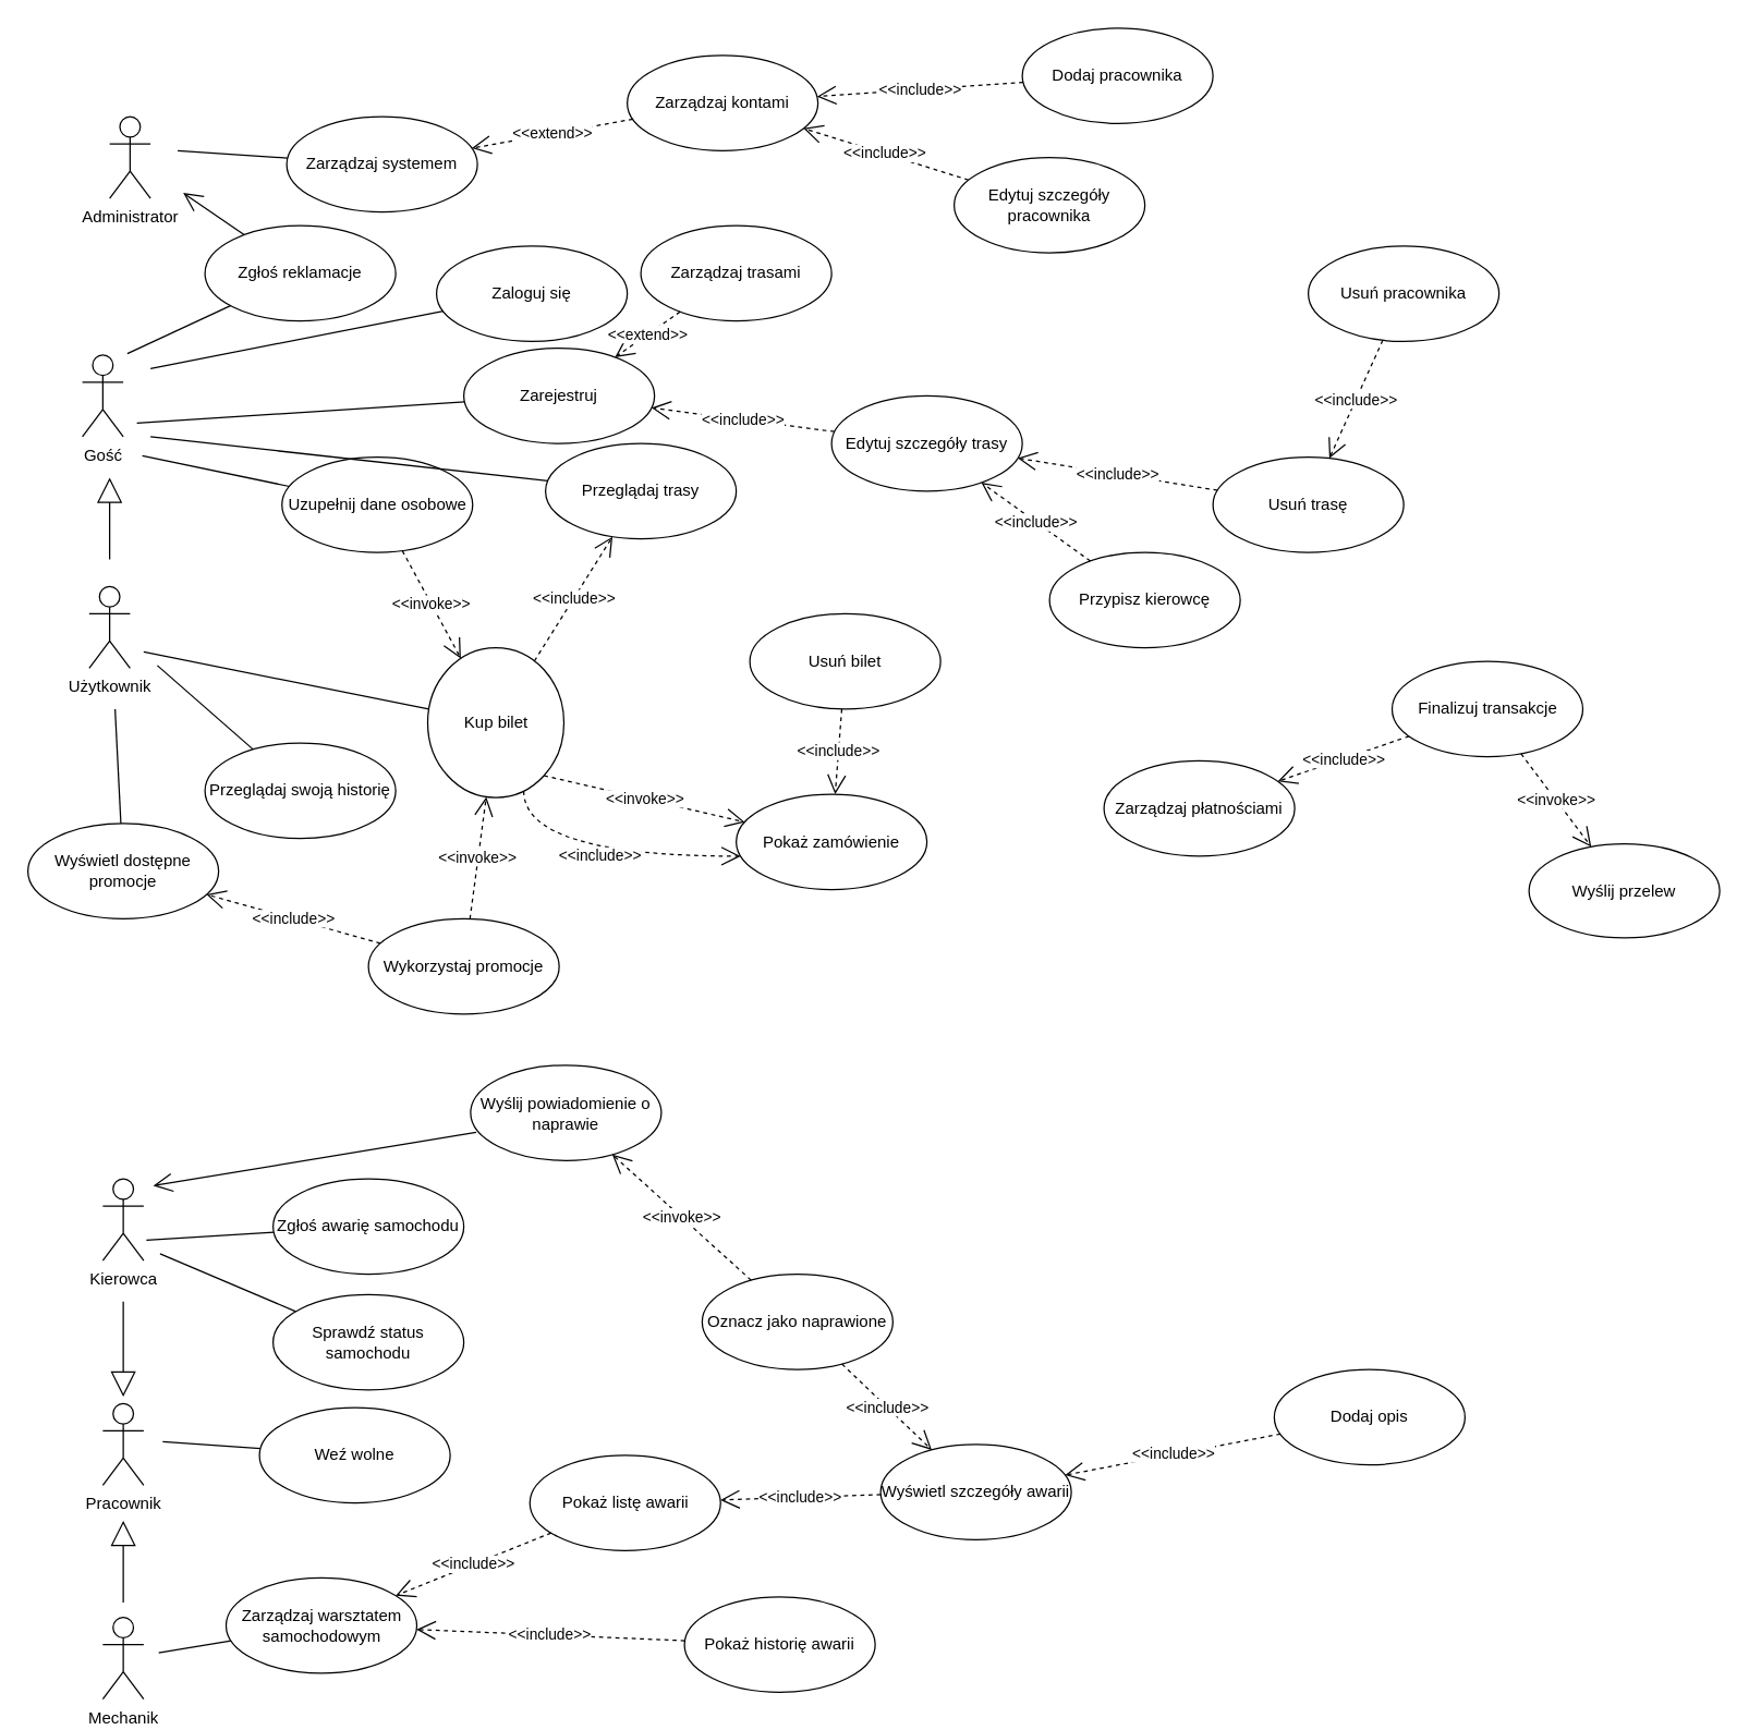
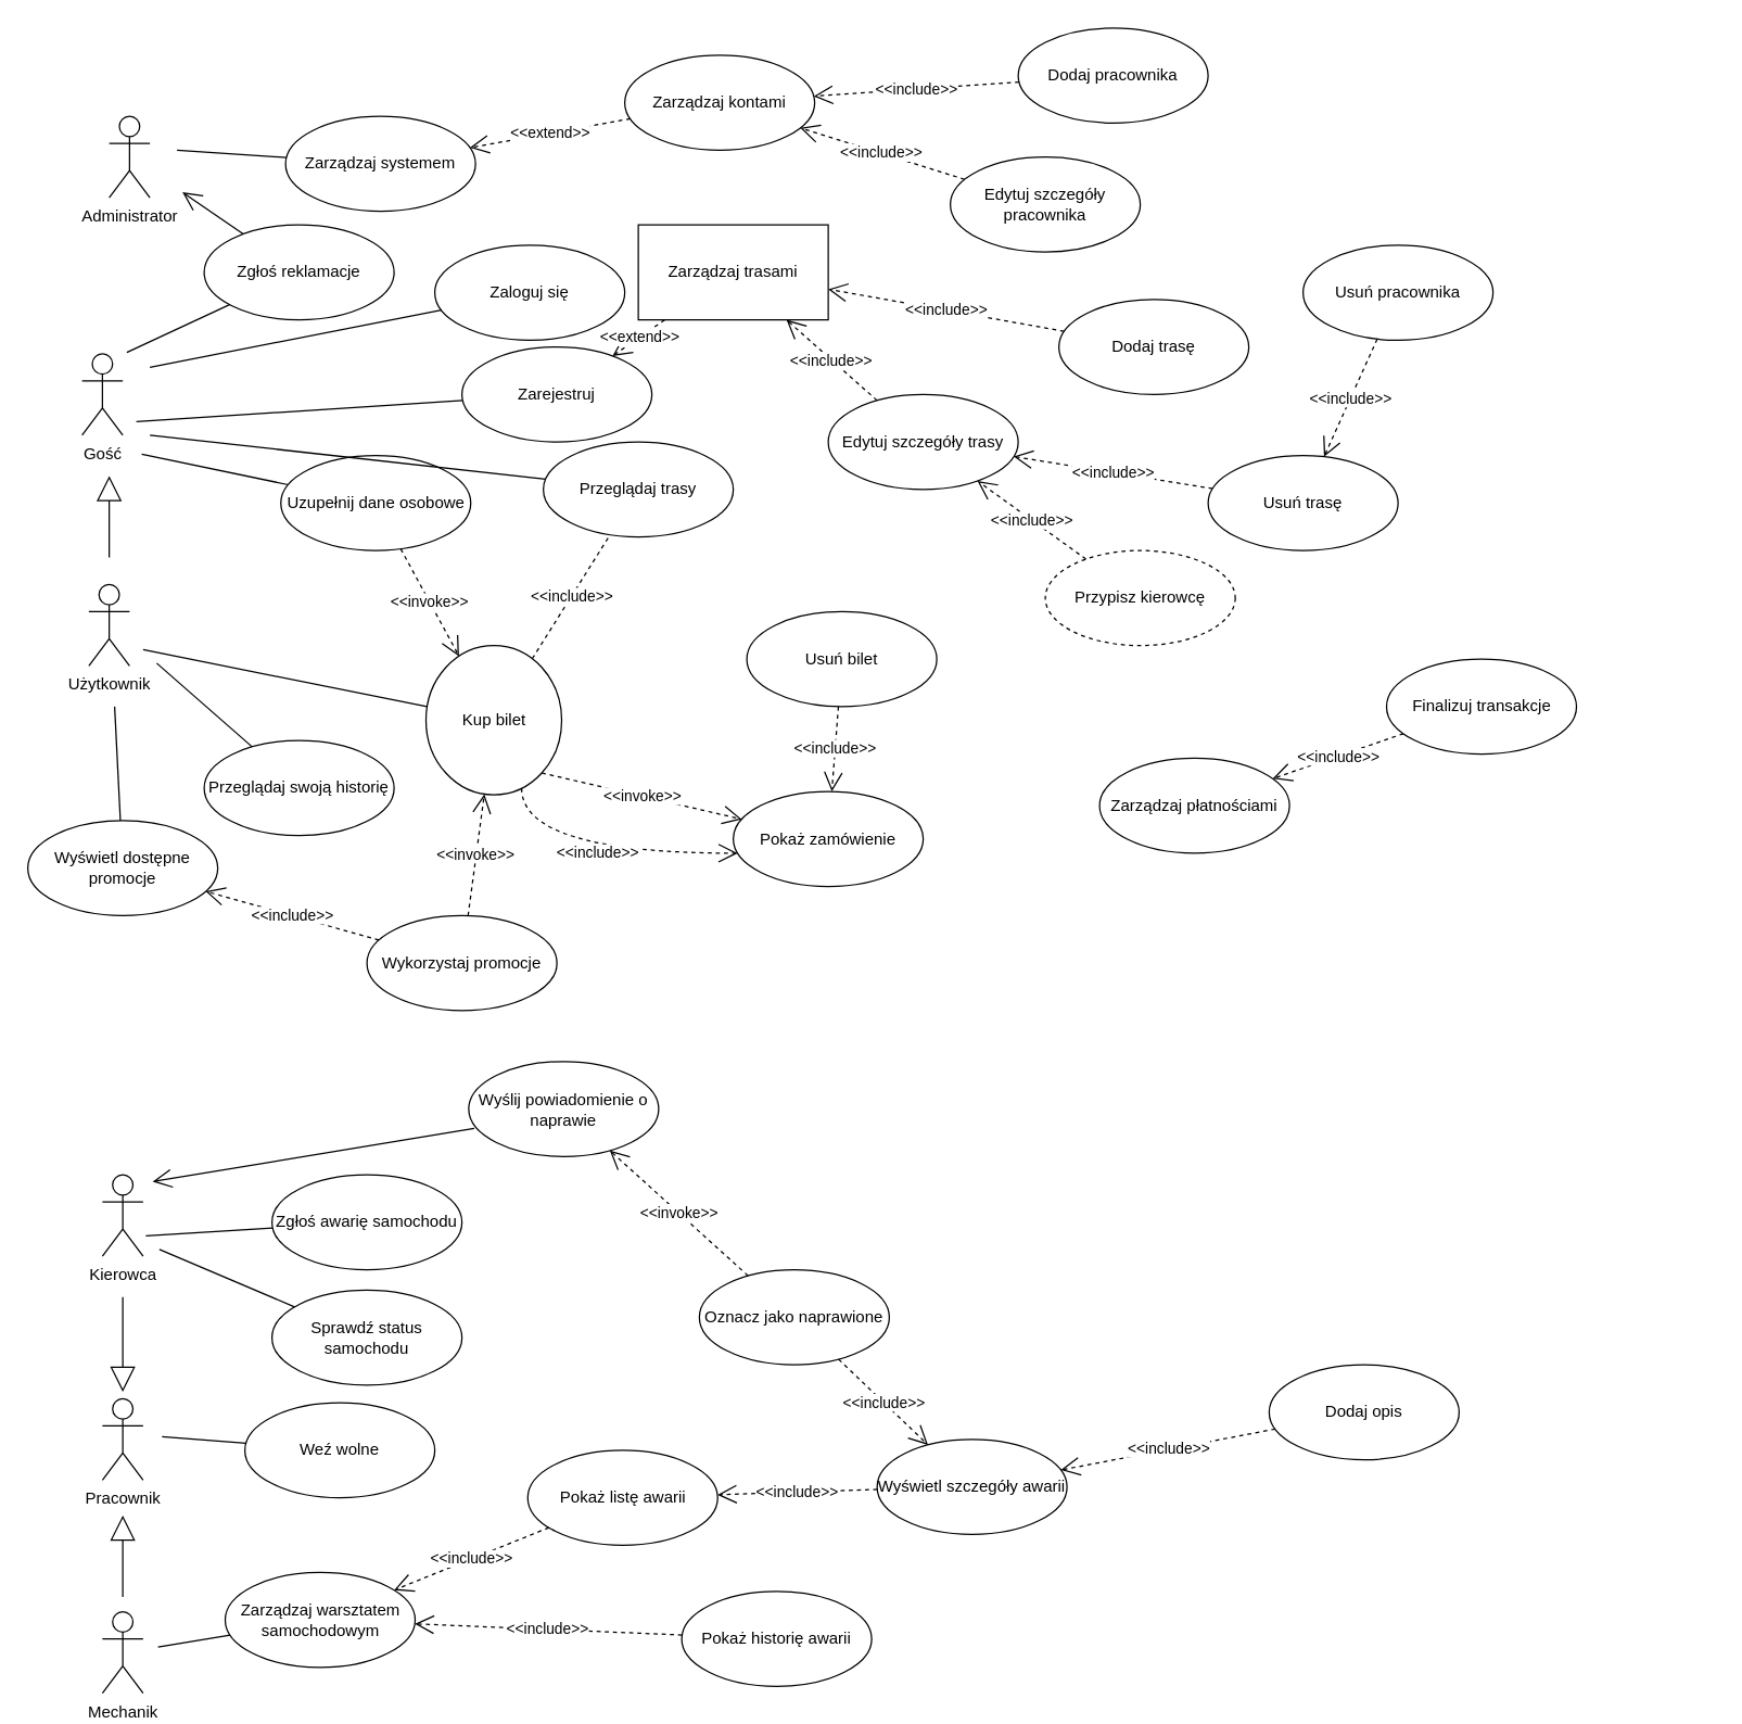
- <mxCell id="11" value="Zarządzaj trasami" style="ellipse;whiteSpace=wrap;html=1;" parent="1" vertex="1"><mxGeometry x="470" y="165" width="140" height="70" as="geometry" /></mxCell>
+ <mxCell id="11" value="Zarządzaj trasami" style="whiteSpace=wrap;html=1;rounded=0;" parent="1" vertex="1"><mxGeometry x="470" y="165" width="140" height="70" as="geometry" /></mxCell>
+ <mxCell id="27" value="&amp;lt;&amp;lt;include&amp;gt;&amp;gt;" style="endArrow=open;endSize=12;dashed=1;html=1;" parent="1" source="22" target="11" edge="1"><mxGeometry width="160" relative="1" as="geometry"><mxPoint x="730.517" y="151.549" as="sourcePoint" /><mxPoint x="609.36" y="113.55" as="targetPoint" /></mxGeometry></mxCell>
+ <mxCell id="22" value="Dodaj trasę" style="ellipse;whiteSpace=wrap;html=1;" parent="1" vertex="1"><mxGeometry x="780" y="220" width="140" height="70" as="geometry" /></mxCell>
- <mxCell id="26" value="&amp;lt;&amp;lt;include&amp;gt;&amp;gt;" style="endArrow=open;endSize=12;dashed=1;html=1;" parent="1" source="23" target="8" edge="1"><mxGeometry width="160" relative="1" as="geometry"><mxPoint x="720.517" y="141.549" as="sourcePoint" /><mxPoint x="599.36" y="103.55" as="targetPoint" /></mxGeometry></mxCell>
+ <mxCell id="26" value="&amp;lt;&amp;lt;include&amp;gt;&amp;gt;" style="endArrow=open;endSize=12;dashed=1;html=1;" parent="1" source="23" target="11" edge="1"><mxGeometry width="160" relative="1" as="geometry"><mxPoint x="720.517" y="141.549" as="sourcePoint" /><mxPoint x="599.36" y="103.55" as="targetPoint" /></mxGeometry></mxCell>
- <mxCell id="48" value="&amp;lt;&amp;lt;include&amp;gt;&amp;gt;" style="endArrow=open;endSize=12;dashed=1;html=1;" parent="1" source="32" target="31" edge="1"><mxGeometry width="160" relative="1" as="geometry"><mxPoint x="793.981" y="253.365" as="sourcePoint" /><mxPoint x="615.97" y="221.704" as="targetPoint" /></mxGeometry></mxCell>
+ <mxCell id="48" value="&amp;lt;&amp;lt;include&amp;gt;&amp;gt;" style="endArrow=none;endSize=12;dashed=1;html=1;" parent="1" source="32" target="31" edge="1"><mxGeometry width="160" relative="1" as="geometry"><mxPoint x="793.981" y="253.365" as="sourcePoint" /><mxPoint x="615.97" y="221.704" as="targetPoint" /></mxGeometry></mxCell>
- <mxCell id="25" value="Przypisz kierowcę" style="ellipse;whiteSpace=wrap;html=1;" parent="1" vertex="1"><mxGeometry x="770" y="405" width="140" height="70" as="geometry" /></mxCell>
+ <mxCell id="25" value="Przypisz kierowcę" style="ellipse;whiteSpace=wrap;html=1;dashed=1;" parent="1" vertex="1"><mxGeometry x="770" y="405" width="140" height="70" as="geometry" /></mxCell>
- <mxCell id="46" value="&amp;lt;&amp;lt;invoke&amp;gt;&amp;gt;" style="endArrow=open;endSize=12;dashed=1;html=1;" parent="1" source="40" target="45" edge="1"><mxGeometry width="160" relative="1" as="geometry"><mxPoint x="955" y="806.5" as="sourcePoint" /><mxPoint x="1080.653" y="865.212" as="targetPoint" /></mxGeometry></mxCell>
- <mxCell id="45" value="Wyślij przelew" style="ellipse;whiteSpace=wrap;html=1;" parent="1" vertex="1"><mxGeometry x="1122" y="619" width="140" height="69" as="geometry" /></mxCell>
- <mxCell id="57" value="Weź wolne" style="ellipse;whiteSpace=wrap;html=1;" parent="1" vertex="1"><mxGeometry x="190" y="1033" width="140" height="70" as="geometry" /></mxCell>
+ <mxCell id="57" value="Weź wolne" style="ellipse;whiteSpace=wrap;html=1;" parent="1" vertex="1"><mxGeometry x="180" y="1033" width="140" height="70" as="geometry" /></mxCell>
